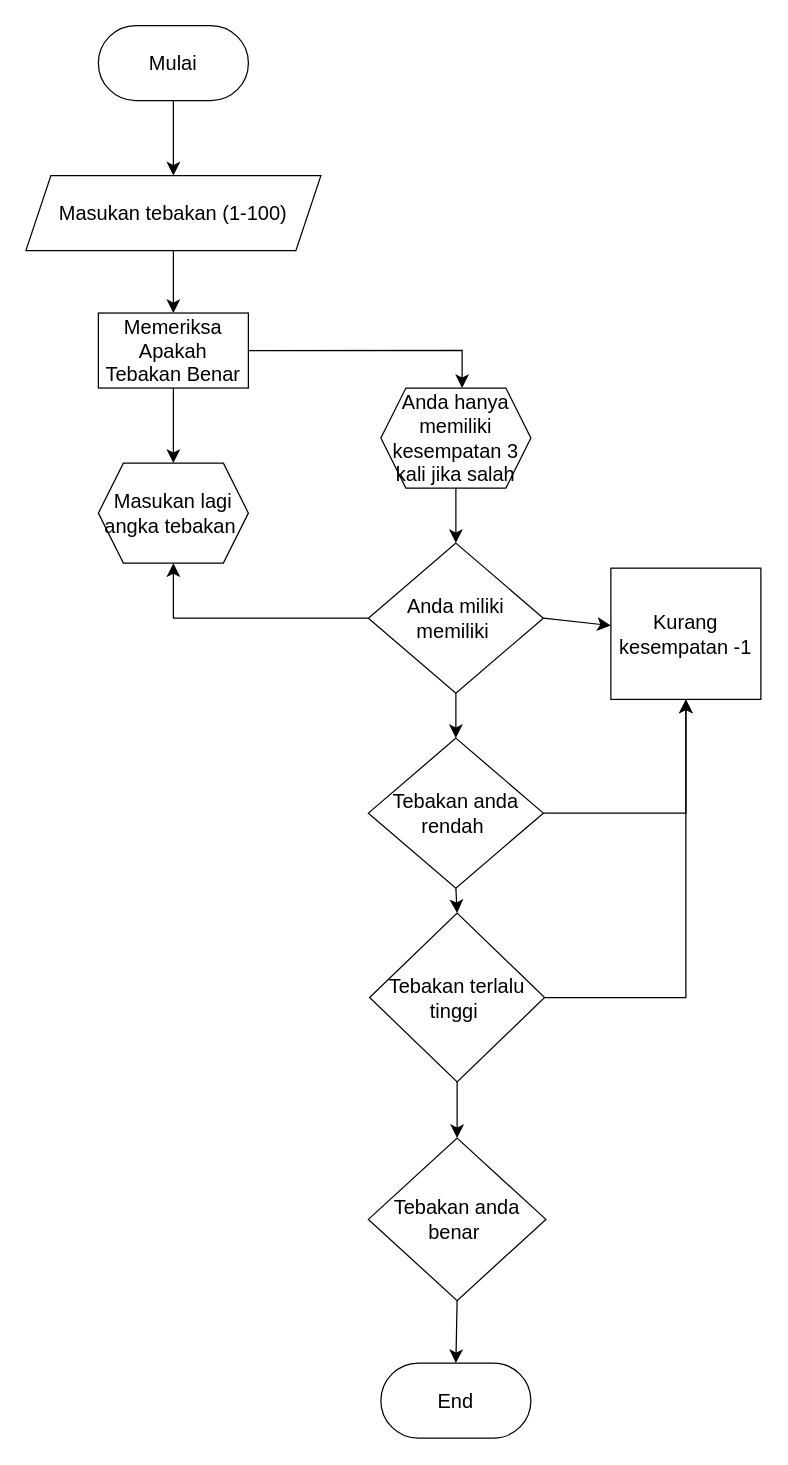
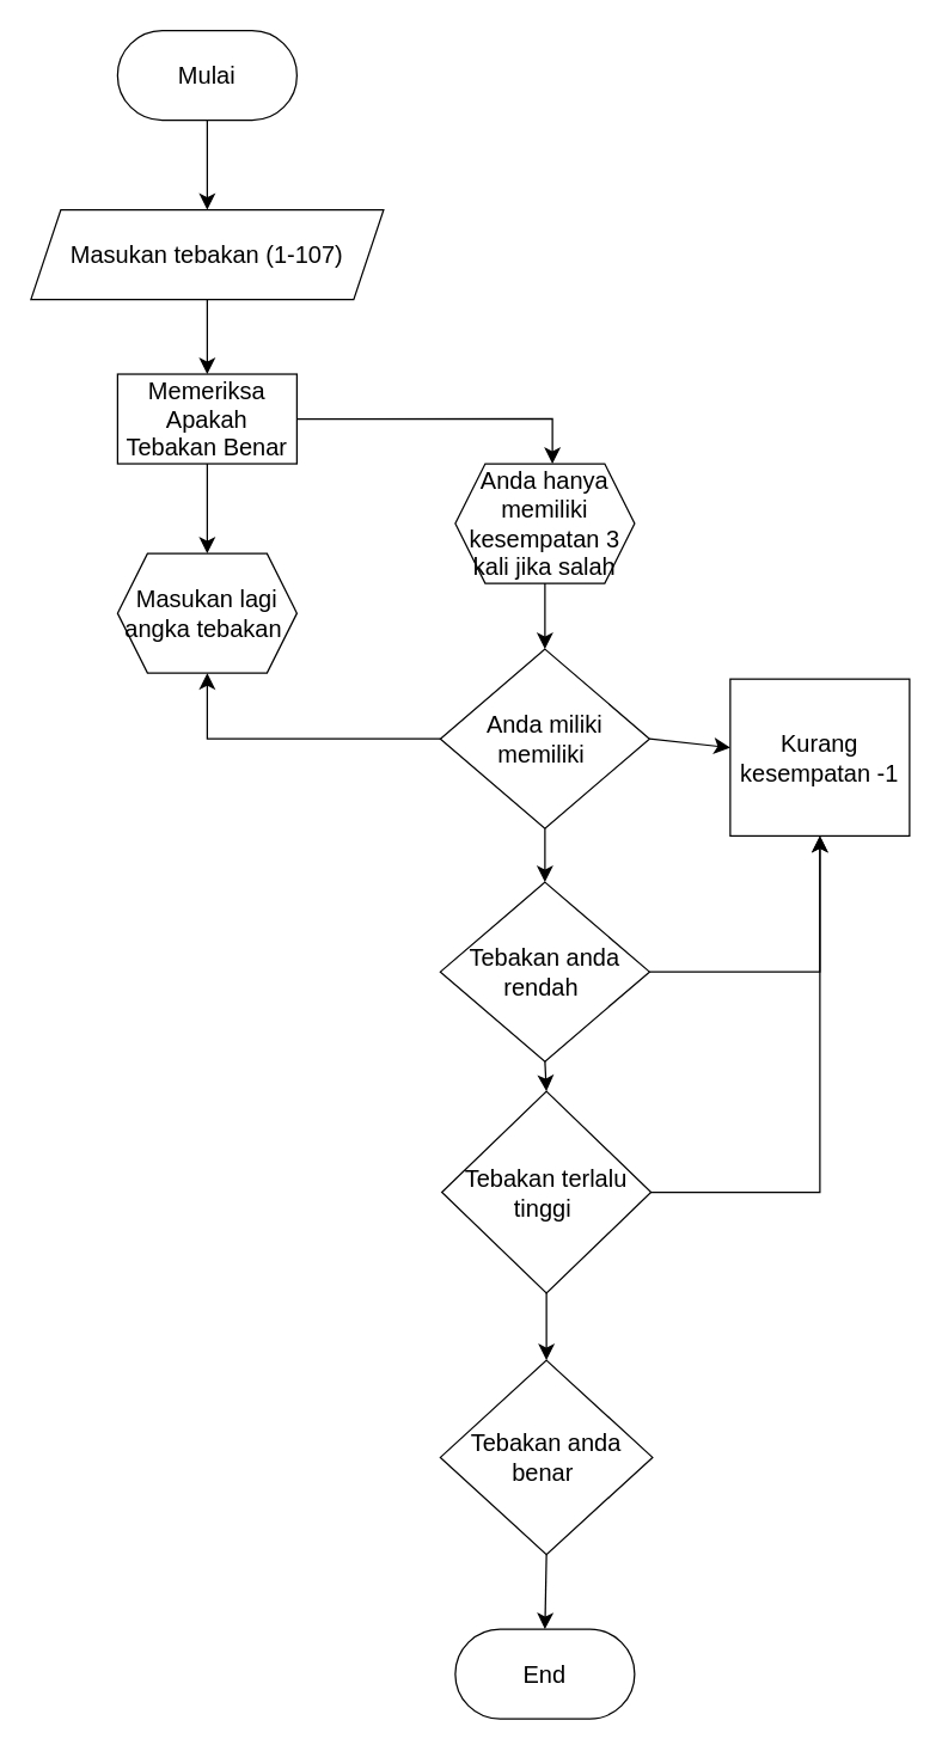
- <mxCell id="7" value="Masukan tebakan (1-100)" style="shape=parallelogram;perimeter=parallelogramPerimeter;whiteSpace=wrap;html=1;fixedSize=1;fontSize=16;" parent="1" vertex="1"><mxGeometry x="20" y="140" width="236" height="60" as="geometry" /></mxCell>
+ <mxCell id="7" value="Masukan tebakan (1-107)" style="shape=parallelogram;perimeter=parallelogramPerimeter;whiteSpace=wrap;html=1;fixedSize=1;fontSize=16;" parent="1" vertex="1"><mxGeometry x="20" y="140" width="236" height="60" as="geometry" /></mxCell>
